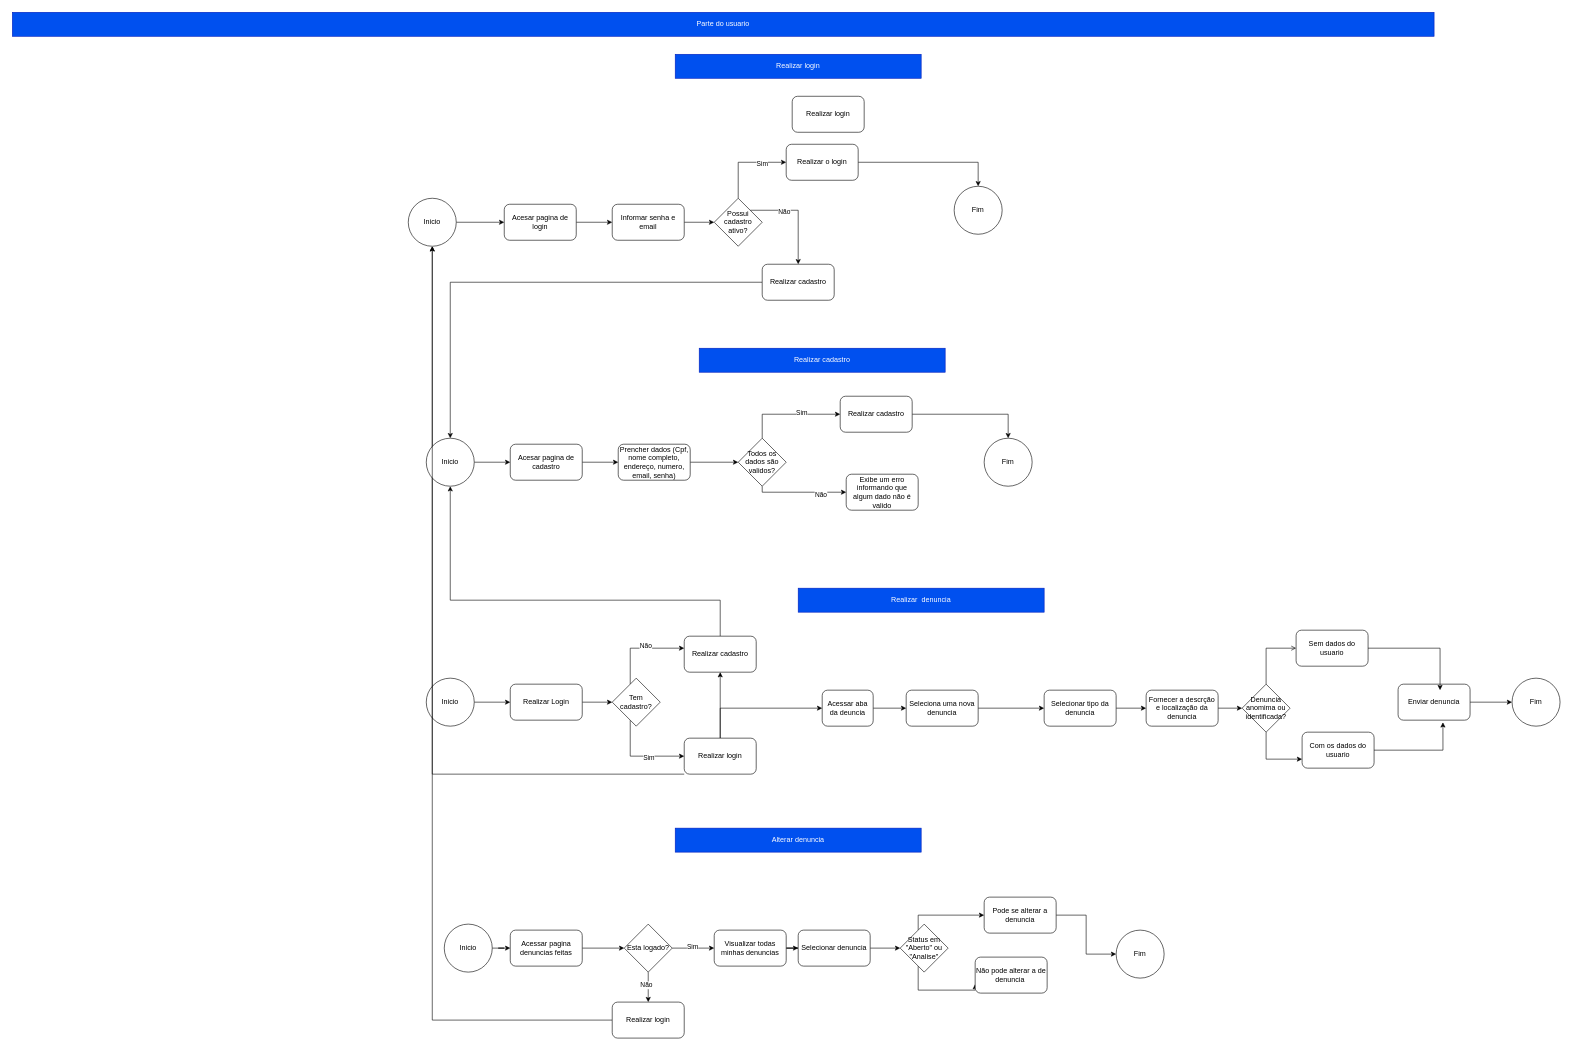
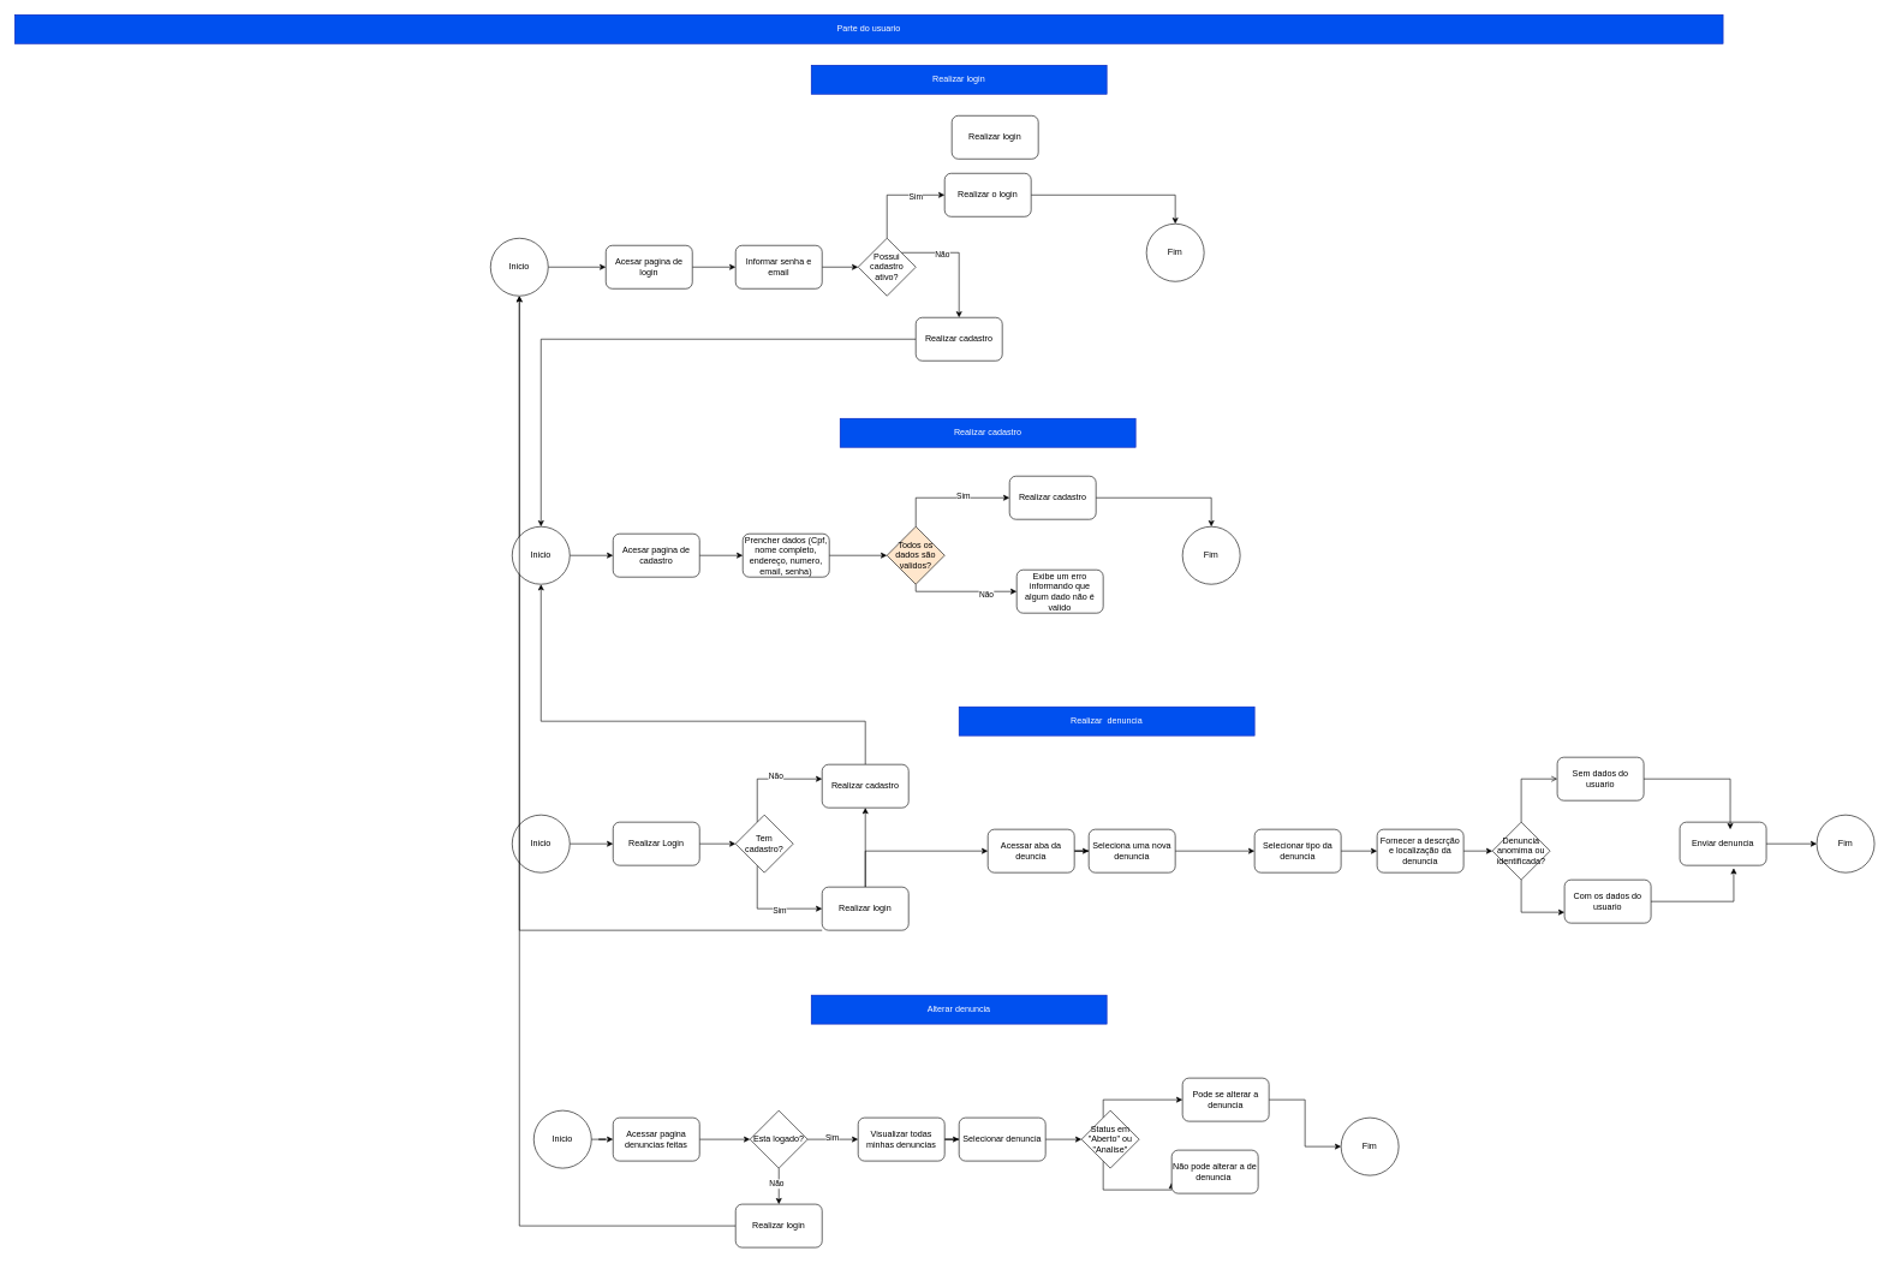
- <mxCell id="47" value="Todos os dados são validos?" style="rhombus;whiteSpace=wrap;html=1;" vertex="1" parent="1"><mxGeometry x="1230" y="730" width="80" height="80" as="geometry" /></mxCell>
+ <mxCell id="47" value="Todos os dados são validos?" style="rhombus;whiteSpace=wrap;html=1;fillColor=#ffe6cc;" vertex="1" parent="1"><mxGeometry x="1230" y="730" width="80" height="80" as="geometry" /></mxCell>
- <mxCell id="18" value="Acessar aba da deuncia" style="rounded=1;whiteSpace=wrap;html=1;" vertex="1" parent="1"><mxGeometry x="1370" y="1150" width="85" height="60" as="geometry" /></mxCell>
+ <mxCell id="18" value="Acessar aba da deuncia" style="rounded=1;whiteSpace=wrap;html=1;" vertex="1" parent="1"><mxGeometry x="1370" y="1150" width="120" height="60" as="geometry" /></mxCell>
